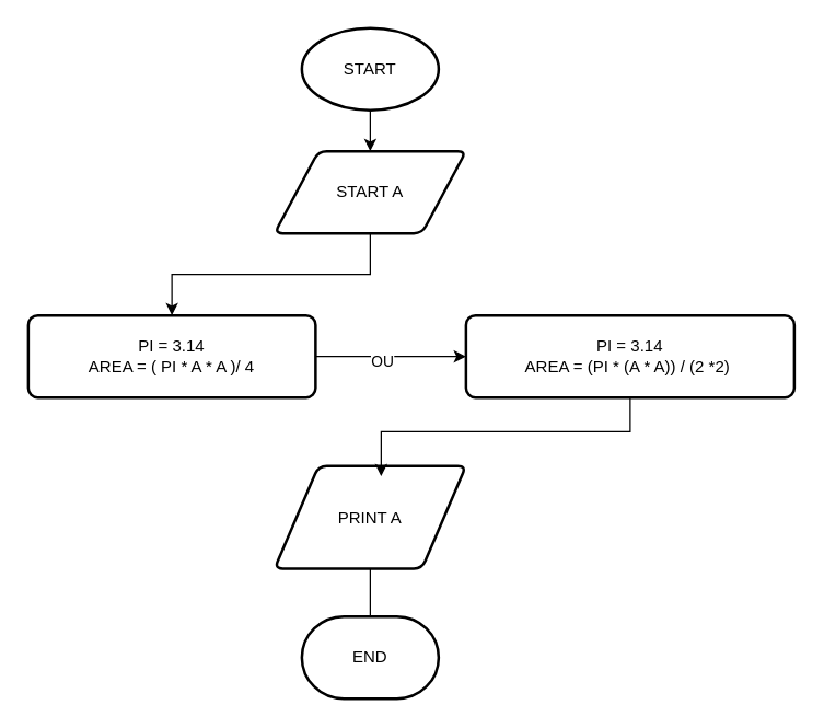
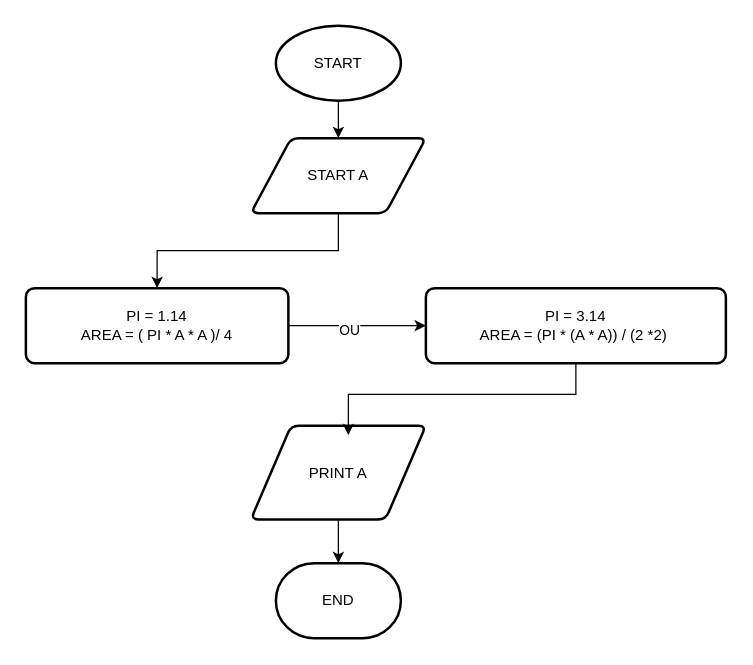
- <mxCell id="8" value="PI = 3.14&lt;div&gt;AREA = ( PI * A * A )/ 4&lt;/div&gt;" style="rounded=1;whiteSpace=wrap;html=1;absoluteArcSize=1;arcSize=14;strokeWidth=2;" vertex="1" parent="1"><mxGeometry x="20" y="230" width="210" height="60" as="geometry" /></mxCell>
+ <mxCell id="8" value="PI = 1.14&lt;div&gt;AREA = ( PI * A * A )/ 4&lt;/div&gt;" style="rounded=1;whiteSpace=wrap;html=1;absoluteArcSize=1;arcSize=14;strokeWidth=2;" vertex="1" parent="1"><mxGeometry x="20" y="230" width="210" height="60" as="geometry" /></mxCell>
- <mxCell id="10" style="edgeStyle=orthogonalEdgeStyle;rounded=0;orthogonalLoop=1;jettySize=auto;html=1;exitX=0.5;exitY=1;exitDx=0;exitDy=0;endArrow=none;" edge="1" parent="1" source="11" target="13"><mxGeometry relative="1" as="geometry" /></mxCell>
+ <mxCell id="10" style="edgeStyle=orthogonalEdgeStyle;rounded=0;orthogonalLoop=1;jettySize=auto;html=1;exitX=0.5;exitY=1;exitDx=0;exitDy=0;" edge="1" parent="1" source="11" target="13"><mxGeometry relative="1" as="geometry" /></mxCell>
